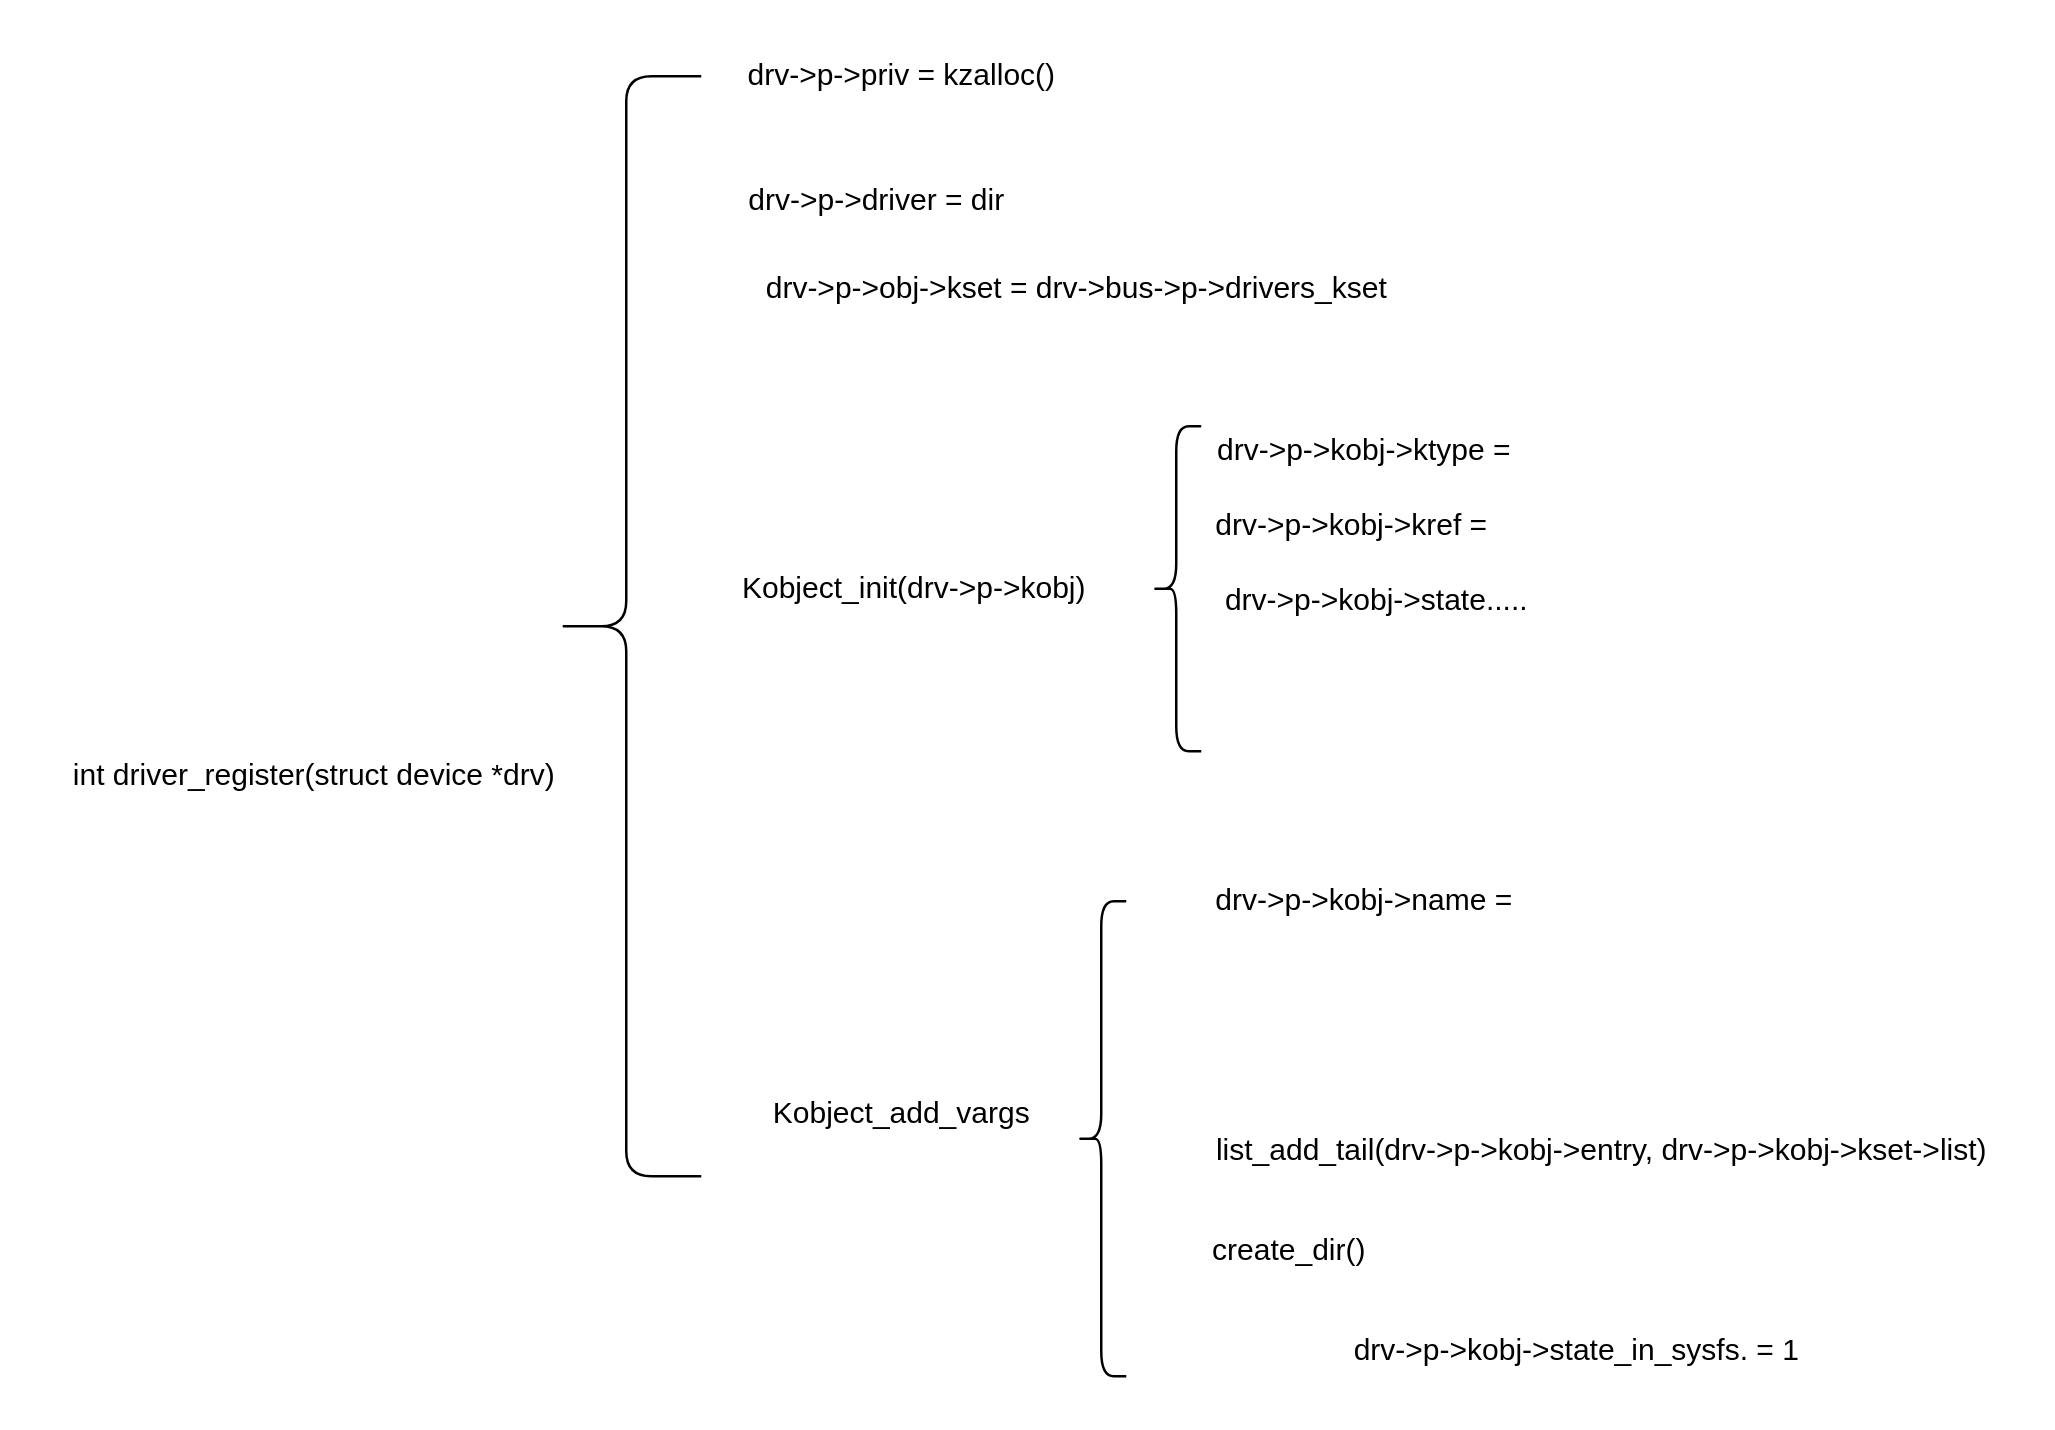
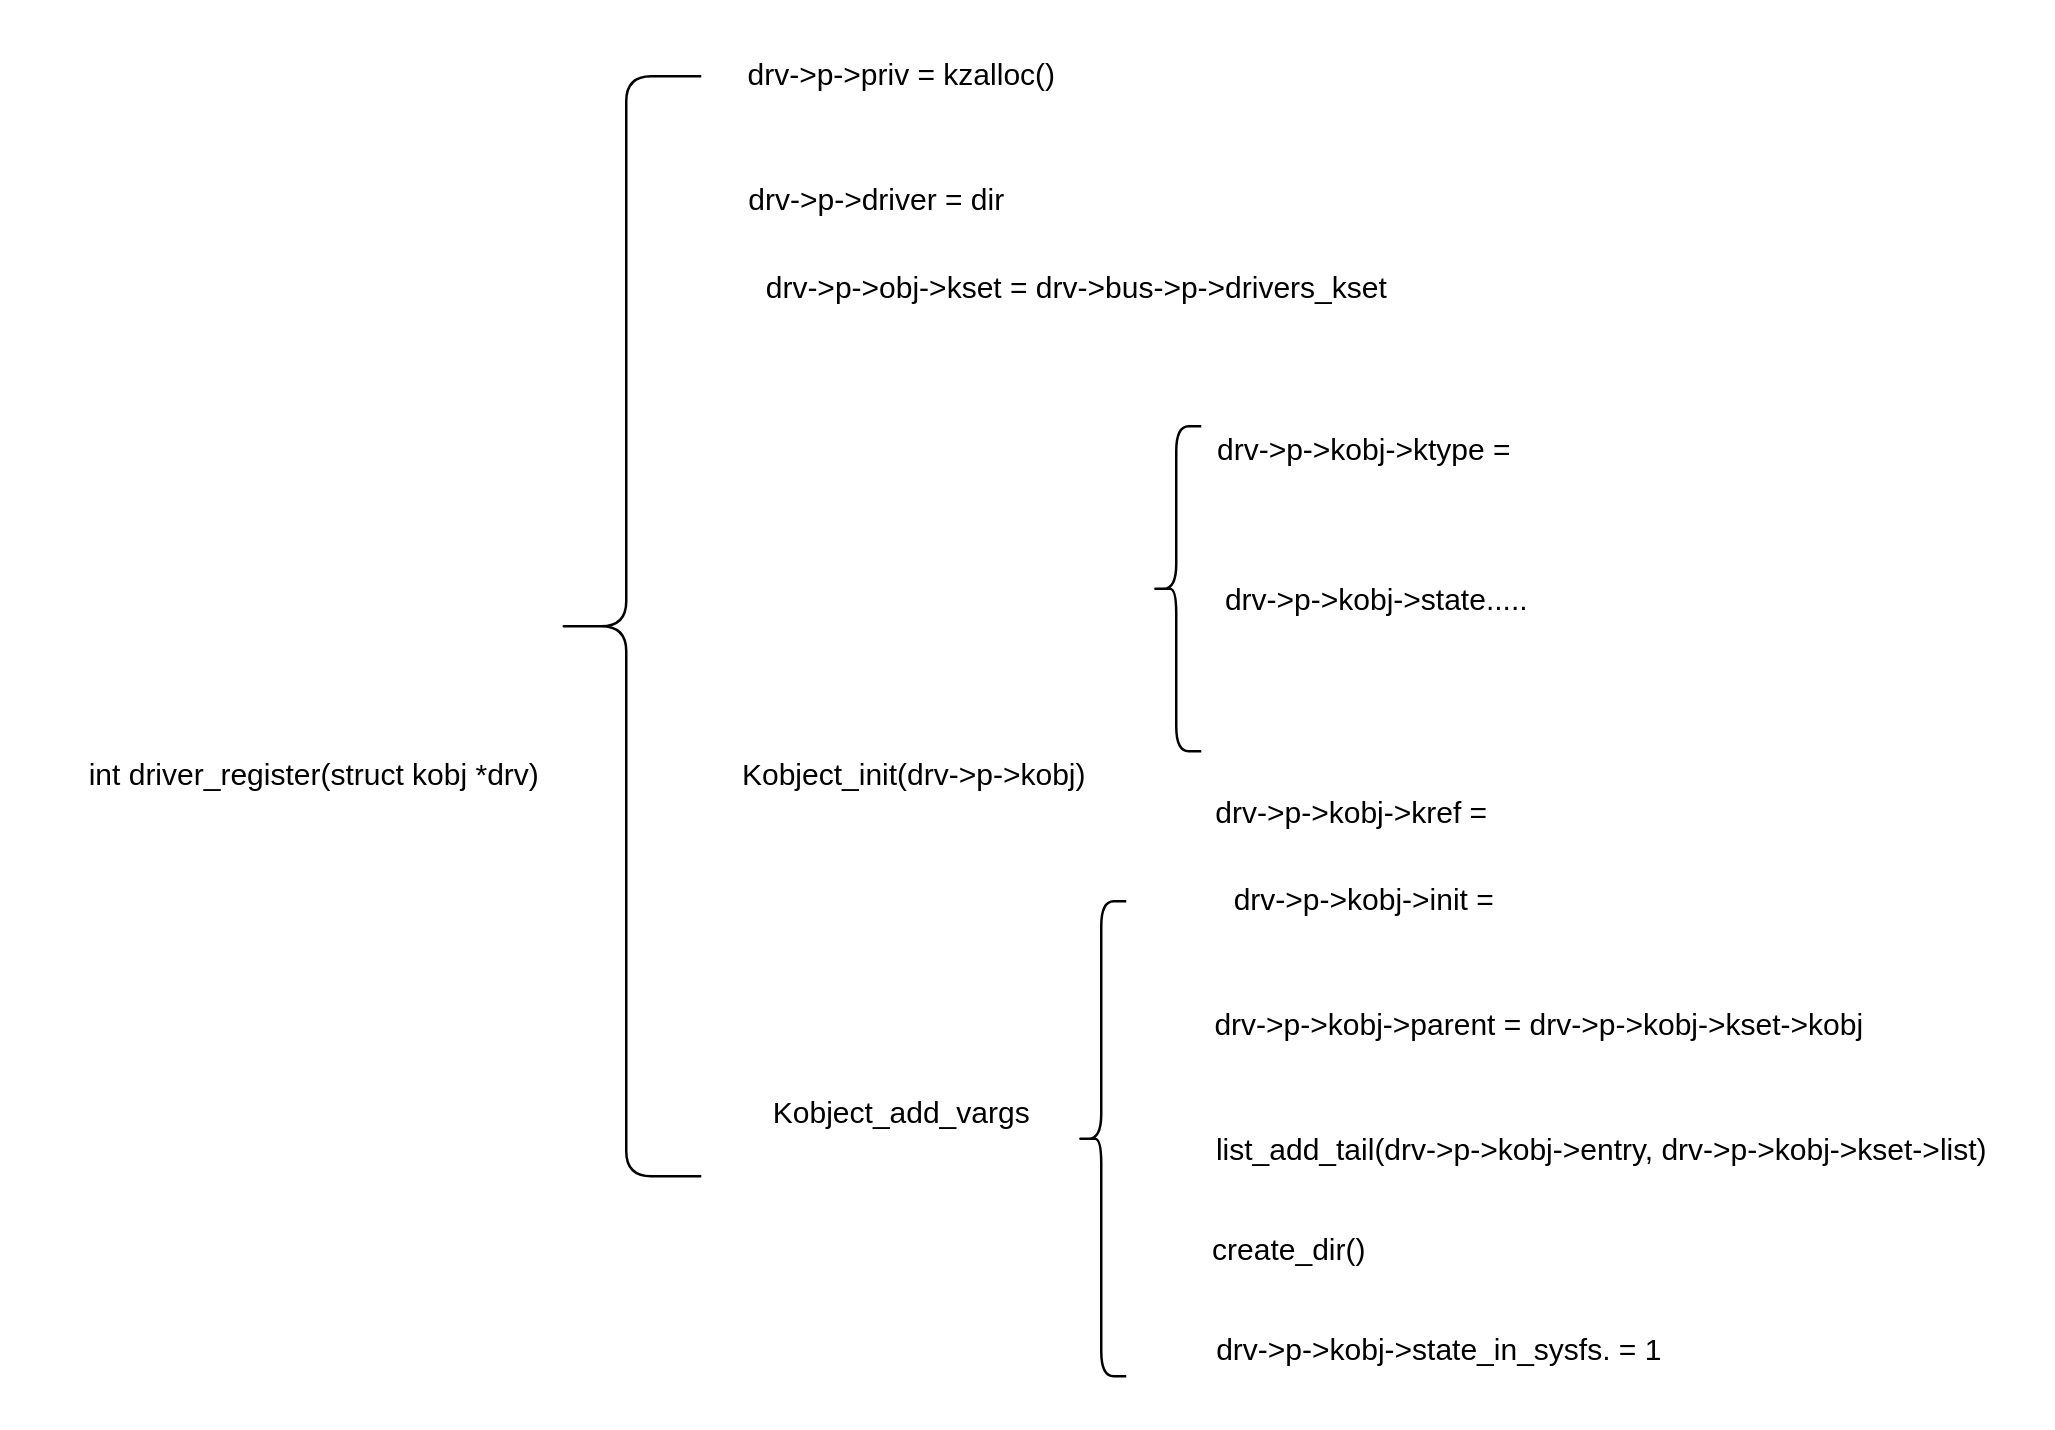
- <mxCell id="4" value="drv-&amp;gt;p-&amp;gt;kobj-&amp;gt;kref =" style="text;html=1;align=center;verticalAlign=middle;resizable=0;points=[];autosize=1;strokeColor=none;" vertex="1" parent="1"><mxGeometry x="480" y="200" width="120" height="20" as="geometry" /></mxCell>
+ <mxCell id="4" value="drv-&amp;gt;p-&amp;gt;kobj-&amp;gt;kref =" style="text;html=1;align=center;verticalAlign=middle;resizable=0;points=[];autosize=1;strokeColor=none;" vertex="1" parent="1"><mxGeometry x="480" y="315" width="120" height="20" as="geometry" /></mxCell>
- <mxCell id="6" value="Kobject_init(drv-&amp;gt;p-&amp;gt;kobj)" style="text;html=1;align=center;verticalAlign=middle;resizable=0;points=[];autosize=1;strokeColor=none;" vertex="1" parent="1"><mxGeometry x="290" y="225" width="150" height="20" as="geometry" /></mxCell>
+ <mxCell id="6" value="Kobject_init(drv-&amp;gt;p-&amp;gt;kobj)" style="text;html=1;align=center;verticalAlign=middle;resizable=0;points=[];autosize=1;strokeColor=none;" vertex="1" parent="1"><mxGeometry x="290" y="300" width="150" height="20" as="geometry" /></mxCell>
- <mxCell id="8" value="int driver_register(struct device *drv)" style="text;html=1;align=center;verticalAlign=middle;resizable=0;points=[];autosize=1;strokeColor=none;" vertex="1" parent="1"><mxGeometry x="20" y="300" width="210" height="20" as="geometry" /></mxCell>
+ <mxCell id="8" value="int driver_register(struct kobj *drv)" style="text;html=1;align=center;verticalAlign=middle;resizable=0;points=[];autosize=1;strokeColor=none;" vertex="1" parent="1"><mxGeometry x="20" y="300" width="210" height="20" as="geometry" /></mxCell>
- <mxCell id="12" value="drv-&amp;gt;p-&amp;gt;kobj-&amp;gt;name =" style="text;html=1;align=center;verticalAlign=middle;resizable=0;points=[];autosize=1;strokeColor=none;" vertex="1" parent="1"><mxGeometry x="480" y="350" width="130" height="20" as="geometry" /></mxCell>
+ <mxCell id="12" value="drv-&amp;gt;p-&amp;gt;kobj-&amp;gt;init =" style="text;html=1;align=center;verticalAlign=middle;resizable=0;points=[];autosize=1;strokeColor=none;" vertex="1" parent="1"><mxGeometry x="480" y="350" width="130" height="20" as="geometry" /></mxCell>
+ <mxCell id="13" value="drv-&amp;gt;p-&amp;gt;kobj-&amp;gt;parent = drv-&amp;gt;p-&amp;gt;kobj-&amp;gt;kset-&amp;gt;kobj" style="text;html=1;align=center;verticalAlign=middle;resizable=0;points=[];autosize=1;strokeColor=none;" vertex="1" parent="1"><mxGeometry x="480" y="400" width="270" height="20" as="geometry" /></mxCell>
- <mxCell id="16" value="drv-&amp;gt;p-&amp;gt;kobj-&amp;gt;state_in_sysfs. = 1" style="text;html=1;align=center;verticalAlign=middle;resizable=0;points=[];autosize=1;strokeColor=none;" vertex="1" parent="1"><mxGeometry x="535" y="530" width="190" height="20" as="geometry" /></mxCell>
+ <mxCell id="16" value="drv-&amp;gt;p-&amp;gt;kobj-&amp;gt;state_in_sysfs. = 1" style="text;html=1;align=center;verticalAlign=middle;resizable=0;points=[];autosize=1;strokeColor=none;" vertex="1" parent="1"><mxGeometry x="480" y="530" width="190" height="20" as="geometry" /></mxCell>
